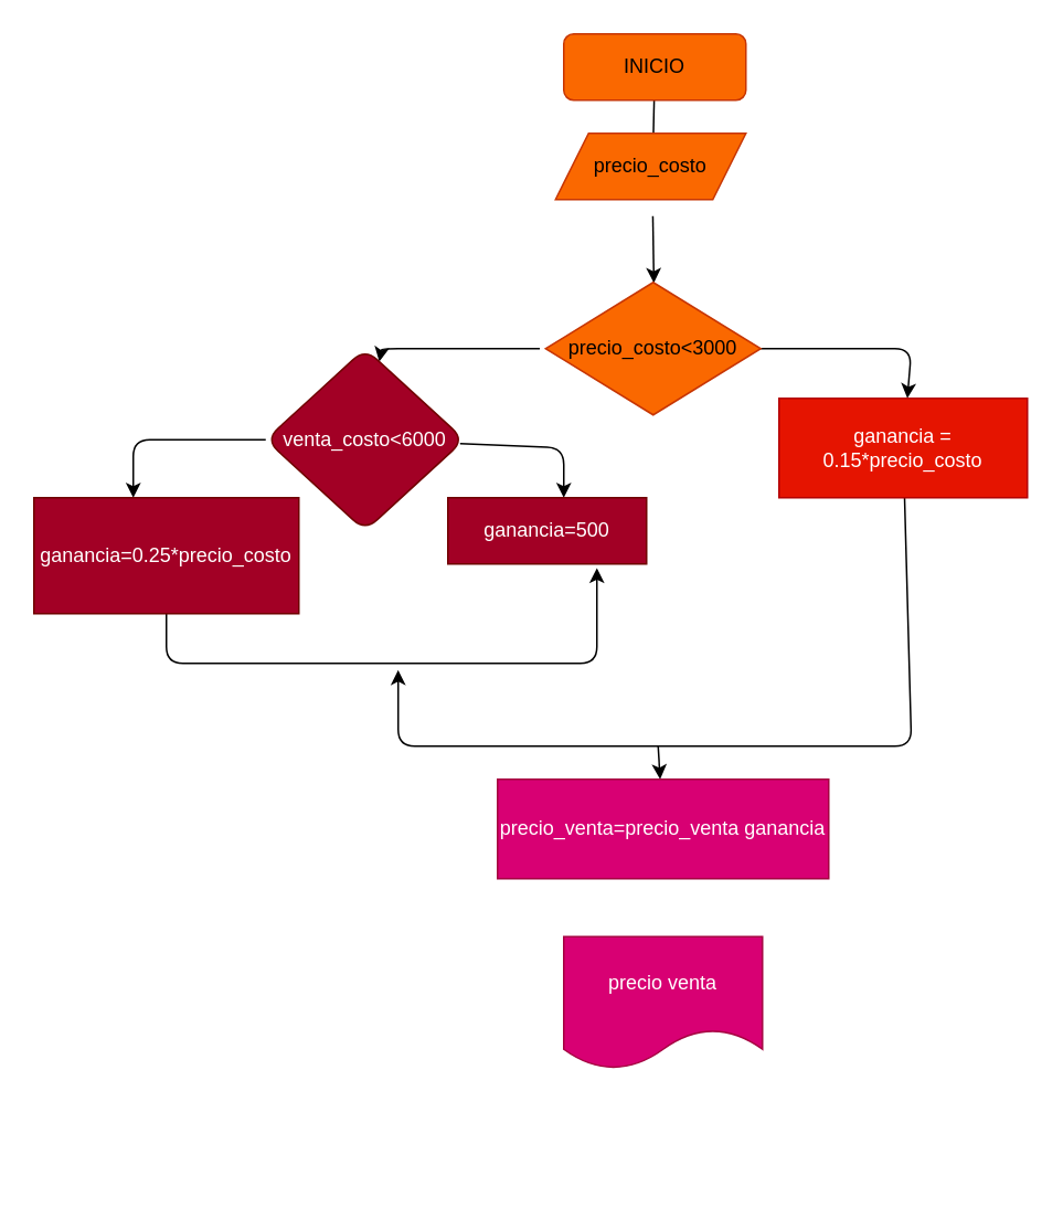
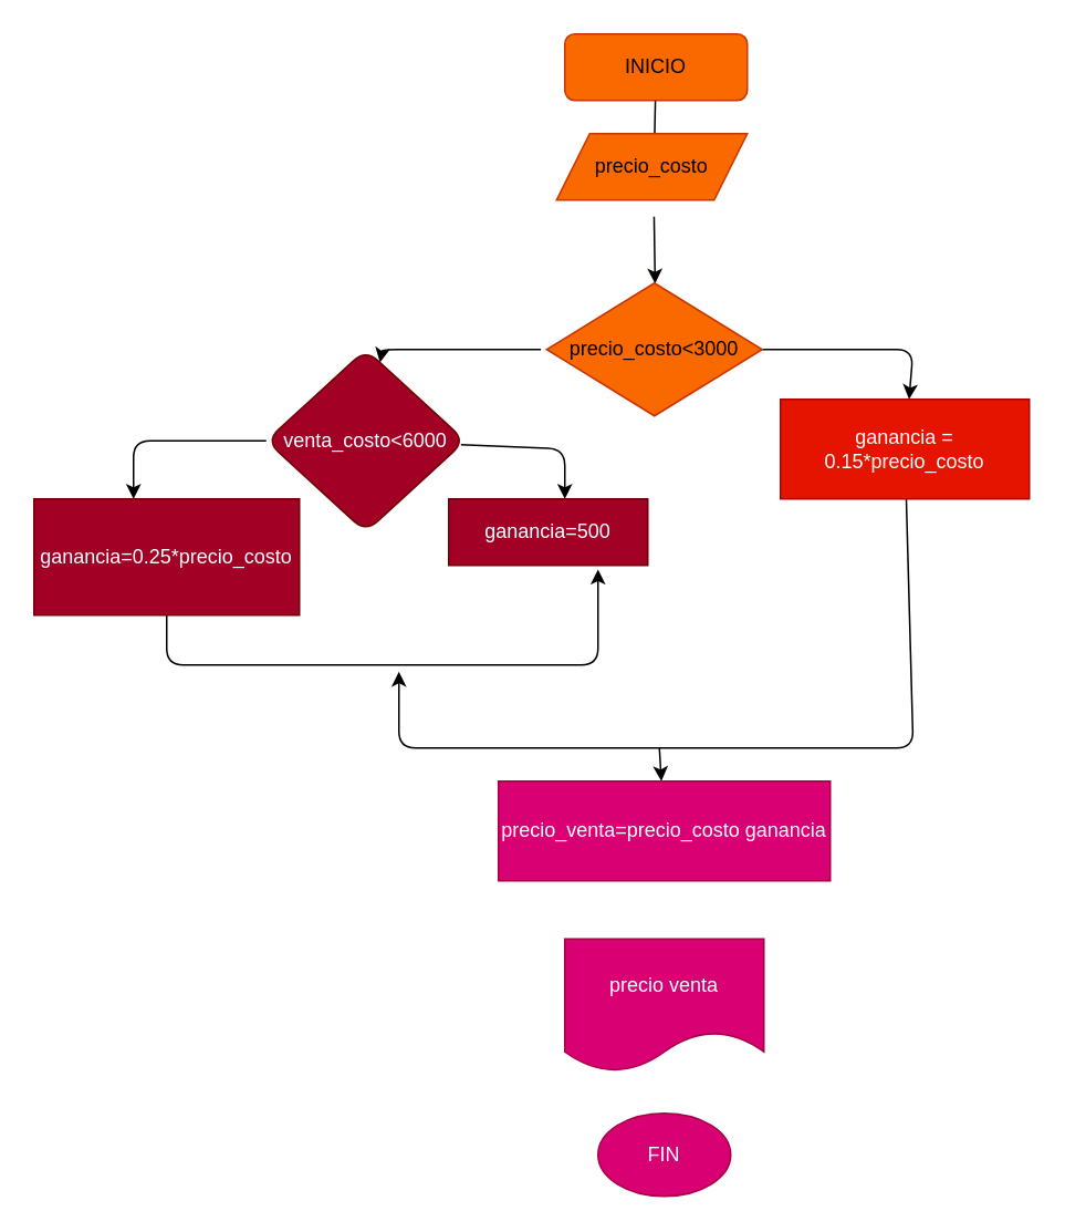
- <mxCell id="17" value="precio_venta=precio_venta ganancia" style="rounded=0;whiteSpace=wrap;html=1;fillColor=#d80073;fontColor=#ffffff;strokeColor=#A50040;" vertex="1" parent="1"><mxGeometry x="300" y="470" width="200" height="60" as="geometry" /></mxCell>
+ <mxCell id="17" value="precio_venta=precio_costo ganancia" style="rounded=0;whiteSpace=wrap;html=1;fillColor=#d80073;fontColor=#ffffff;strokeColor=#A50040;" vertex="1" parent="1"><mxGeometry x="300" y="470" width="200" height="60" as="geometry" /></mxCell>
+ <mxCell id="19" value="FIN" style="ellipse;whiteSpace=wrap;html=1;rounded=0;fillColor=#d80073;fontColor=#ffffff;strokeColor=#A50040;" vertex="1" parent="1"><mxGeometry x="360" y="670" width="80" height="50" as="geometry" /></mxCell>
